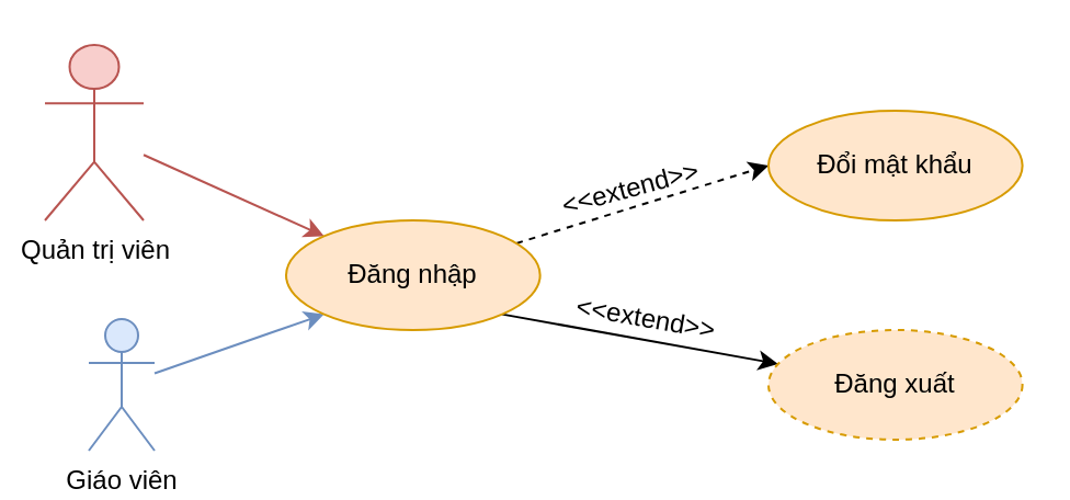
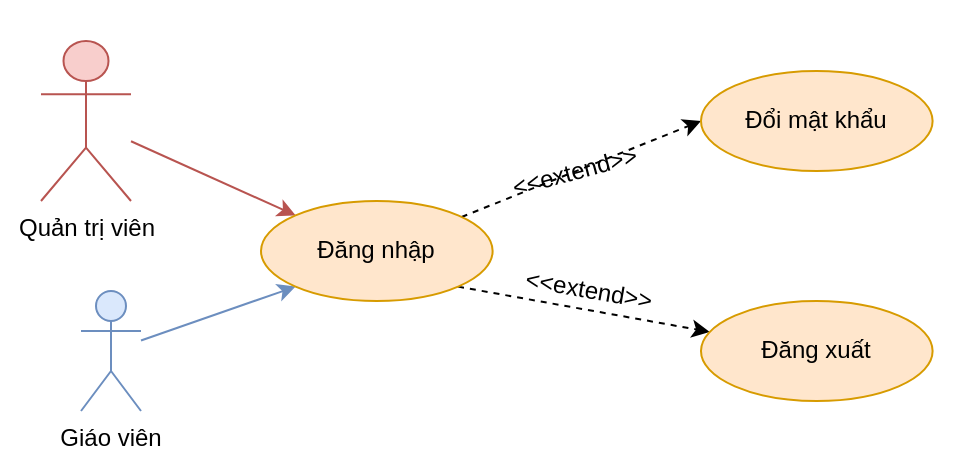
- <mxCell id="9" value="Đổi mật khẩu" style="ellipse;whiteSpace=wrap;html=1;fillColor=#ffe6cc;strokeColor=#d79b00;" vertex="1" parent="1"><mxGeometry x="350" y="50" width="115.81" height="50" as="geometry" /></mxCell>
+ <mxCell id="9" value="Đổi mật khẩu" style="ellipse;whiteSpace=wrap;html=1;fillColor=#ffe6cc;strokeColor=#d79b00;" vertex="1" parent="1"><mxGeometry x="350" y="35" width="115.81" height="50" as="geometry" /></mxCell>
- <mxCell id="7" style="rounded=0;orthogonalLoop=1;jettySize=auto;html=1;exitX=1;exitY=1;exitDx=0;exitDy=0;dashed=0;" edge="1" parent="1" source="8" target="11"><mxGeometry relative="1" as="geometry" /></mxCell>
+ <mxCell id="7" style="rounded=0;orthogonalLoop=1;jettySize=auto;html=1;exitX=1;exitY=1;exitDx=0;exitDy=0;dashed=1;" edge="1" parent="1" source="8" target="11"><mxGeometry relative="1" as="geometry" /></mxCell>
- <mxCell id="11" value="Đăng xuất" style="ellipse;whiteSpace=wrap;html=1;fillColor=#ffe6cc;strokeColor=#d79b00;dashed=1;" vertex="1" parent="1"><mxGeometry x="350" y="150" width="115.81" height="50" as="geometry" /></mxCell>
+ <mxCell id="11" value="Đăng xuất" style="ellipse;whiteSpace=wrap;html=1;fillColor=#ffe6cc;strokeColor=#d79b00;" vertex="1" parent="1"><mxGeometry x="350" y="150" width="115.81" height="50" as="geometry" /></mxCell>
